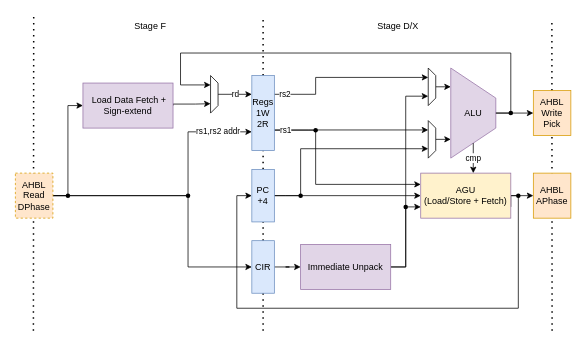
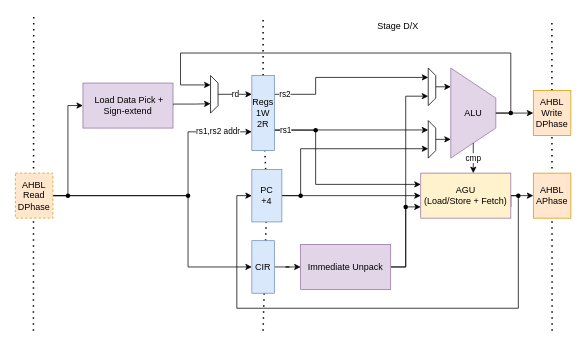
- <mxCell id="7" value="Stage F" style="text;html=1;strokeColor=none;fillColor=none;align=center;verticalAlign=middle;whiteSpace=wrap;rounded=0;" parent="1" vertex="1"><mxGeometry x="160" y="20" width="80" height="30" as="geometry" /></mxCell>
- <mxCell id="17" value="&amp;nbsp;Load Data Fetch + Sign-extend" style="rounded=0;whiteSpace=wrap;html=1;fillColor=#e1d5e7;strokeColor=#9673a6;" parent="1" vertex="1"><mxGeometry x="110" y="110" width="120" height="60" as="geometry" /></mxCell>
+ <mxCell id="17" value="&amp;nbsp;Load Data Pick + Sign-extend" style="rounded=0;whiteSpace=wrap;html=1;fillColor=#e1d5e7;strokeColor=#9673a6;" parent="1" vertex="1"><mxGeometry x="110" y="110" width="120" height="60" as="geometry" /></mxCell>
- <mxCell id="42" value="&lt;div&gt;AHBL&lt;/div&gt;&lt;div&gt;Write Pick&lt;/div&gt;" style="rounded=0;whiteSpace=wrap;html=1;fillColor=#ffe6cc;strokeColor=#d79b00;" parent="1" vertex="1"><mxGeometry x="710" y="120" width="50" height="60" as="geometry" /></mxCell>
+ <mxCell id="42" value="&lt;div&gt;AHBL&lt;/div&gt;&lt;div&gt;Write DPhase&lt;/div&gt;" style="rounded=0;whiteSpace=wrap;html=1;fillColor=#ffe6cc;strokeColor=#d79b00;" parent="1" vertex="1"><mxGeometry x="710" y="120" width="50" height="60" as="geometry" /></mxCell>
- <mxCell id="43" value="&lt;div&gt;PC&lt;/div&gt;+4" style="rounded=0;whiteSpace=wrap;html=1;fillColor=#dae8fc;strokeColor=#6c8ebf;" parent="1" vertex="1"><mxGeometry x="335" y="225" width="30" height="70" as="geometry" /></mxCell>
+ <mxCell id="43" value="&lt;div&gt;PC&lt;/div&gt;+4" style="rounded=0;whiteSpace=wrap;html=1;fillColor=#dae8fc;strokeColor=#6c8ebf;" parent="1" vertex="1"><mxGeometry x="335" y="225" width="40" height="70" as="geometry" /></mxCell>
